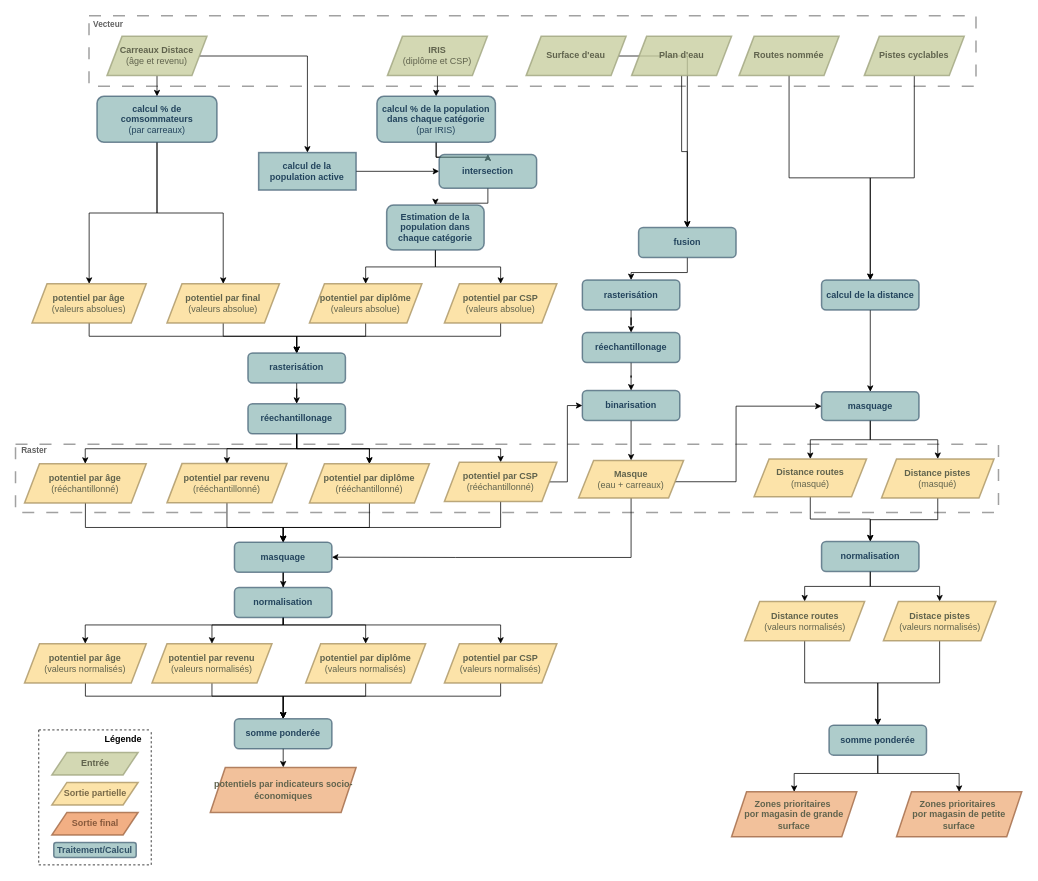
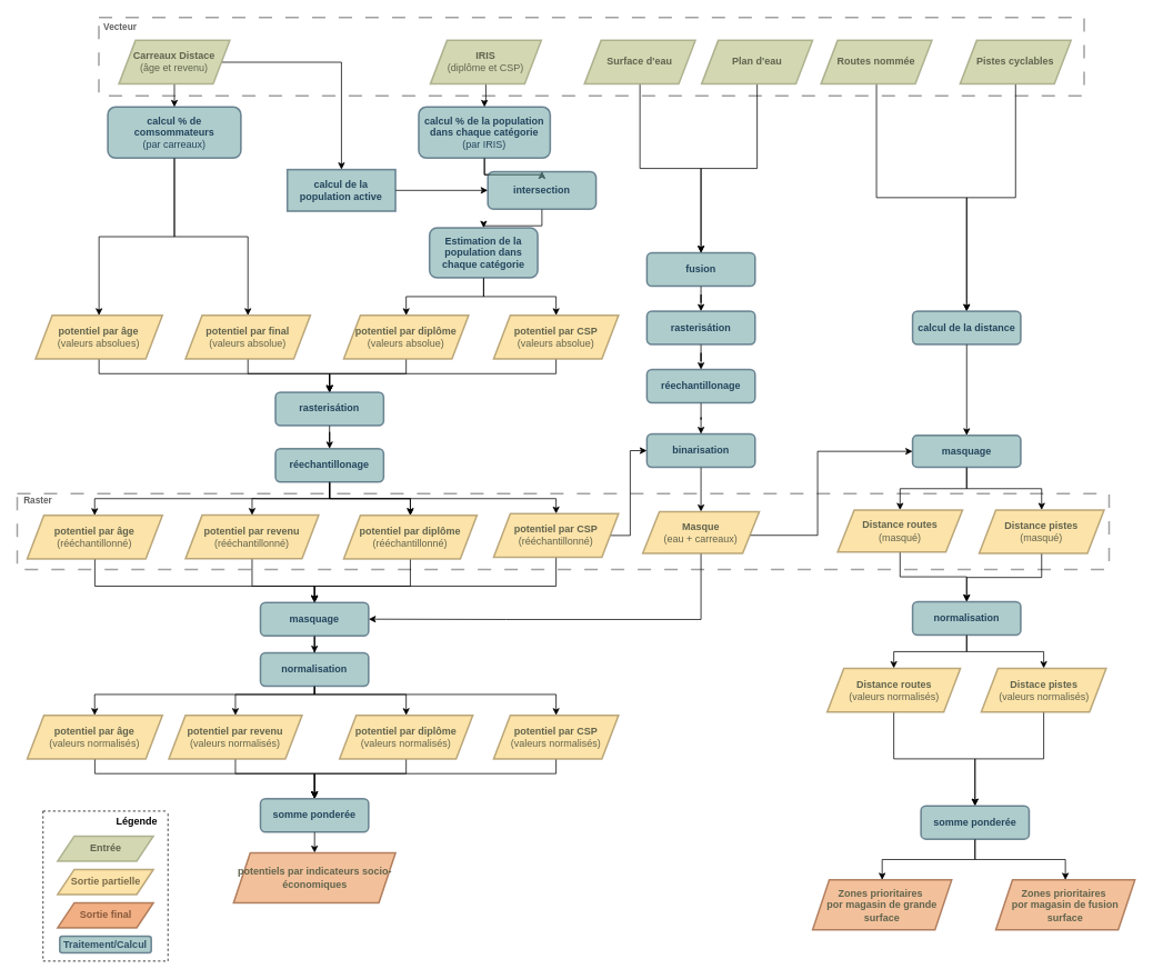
- <mxCell id="98" value="&lt;font color=&quot;#23445d&quot;&gt;fusion&lt;/font&gt;" style="rounded=1;whiteSpace=wrap;html=1;fillColor=#78ABA8;strokeColor=#23445d;strokeWidth=2;fontStyle=1;fontColor=default;align=center;verticalAlign=middle;fontFamily=Helvetica;fontSize=12;opacity=60;" vertex="1" parent="1"><mxGeometry x="851" y="303" width="130" height="40" as="geometry" /></mxCell>
+ <mxCell id="98" value="&lt;font color=&quot;#23445d&quot;&gt;fusion&lt;/font&gt;" style="rounded=1;whiteSpace=wrap;html=1;fillColor=#78ABA8;strokeColor=#23445d;strokeWidth=2;fontStyle=1;fontColor=default;align=center;verticalAlign=middle;fontFamily=Helvetica;fontSize=12;opacity=60;" vertex="1" parent="1"><mxGeometry x="776" y="303" width="130" height="40" as="geometry" /></mxCell>
- <mxCell id="86" value="&lt;font color=&quot;#60634d&quot;&gt;Zones prioritaires&amp;nbsp;&lt;/font&gt;&lt;div&gt;&lt;font color=&quot;#60634d&quot;&gt;por magasin de petite surface&lt;/font&gt;&lt;/div&gt;" style="shape=parallelogram;perimeter=parallelogramPerimeter;whiteSpace=wrap;html=1;fixedSize=1;fillColor=#EFB283;strokeColor=#A16845;strokeWidth=2;fontStyle=1;fontColor=#B5764D;align=center;verticalAlign=middle;fontFamily=Helvetica;fontSize=12;opacity=80;" vertex="1" parent="1"><mxGeometry x="1195" y="1055.62" width="167" height="60" as="geometry" /></mxCell>
+ <mxCell id="86" value="&lt;font color=&quot;#60634d&quot;&gt;Zones prioritaires&amp;nbsp;&lt;/font&gt;&lt;div&gt;&lt;font color=&quot;#60634d&quot;&gt;por magasin de fusion surface&lt;/font&gt;&lt;/div&gt;" style="shape=parallelogram;perimeter=parallelogramPerimeter;whiteSpace=wrap;html=1;fixedSize=1;fillColor=#EFB283;strokeColor=#A16845;strokeWidth=2;fontStyle=1;fontColor=#B5764D;align=center;verticalAlign=middle;fontFamily=Helvetica;fontSize=12;opacity=80;" vertex="1" parent="1"><mxGeometry x="1195" y="1055.62" width="167" height="60" as="geometry" /></mxCell>
